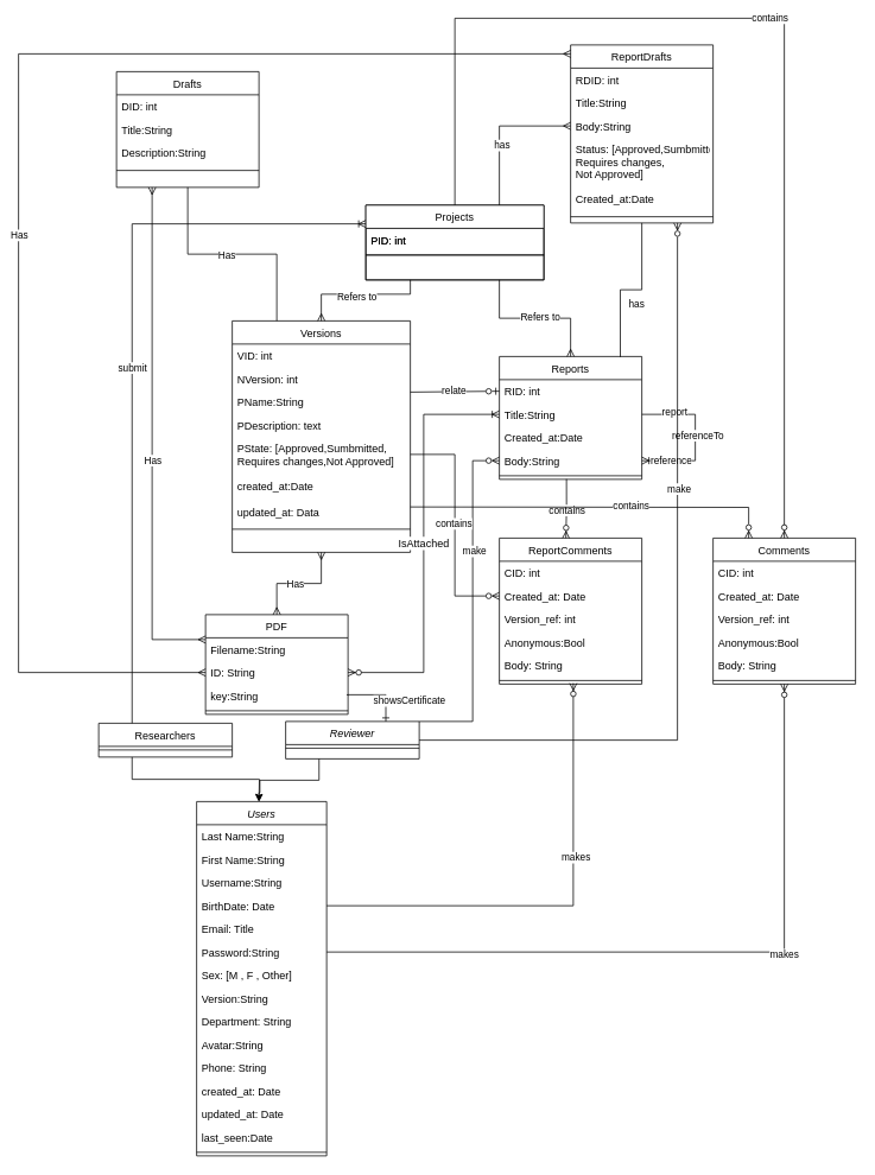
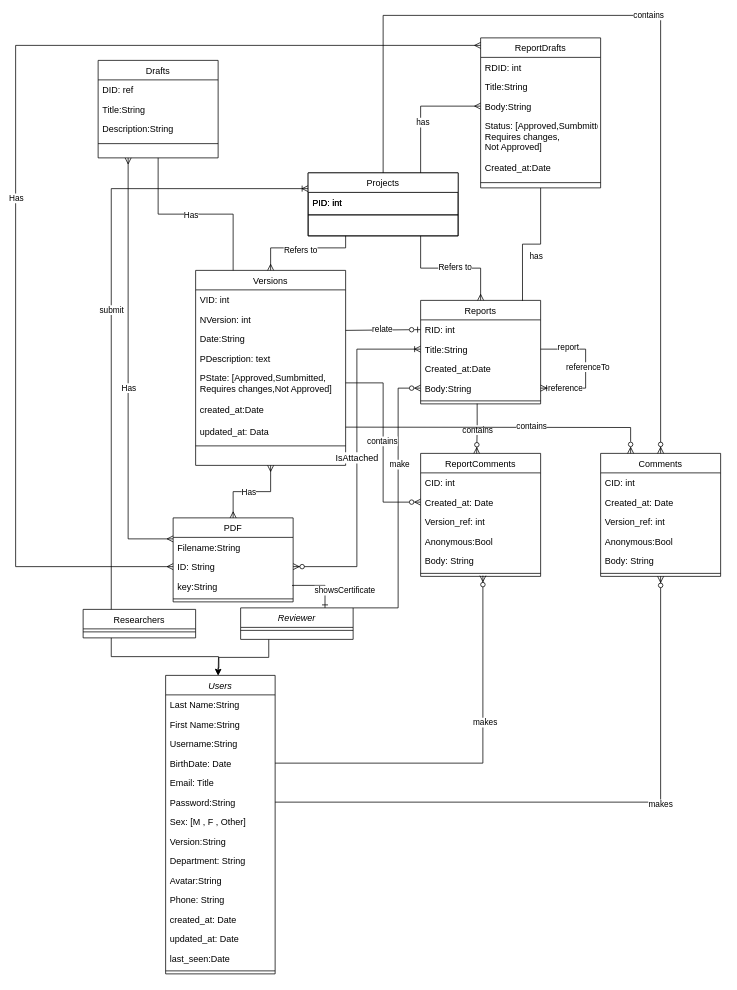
- <mxCell id="81" value="DID: int" style="text;align=left;verticalAlign=top;spacingLeft=4;spacingRight=4;overflow=hidden;rotatable=0;points=[[0,0.5],[1,0.5]];portConstraint=eastwest;" parent="80" vertex="1"><mxGeometry y="26" width="160" height="26" as="geometry" /></mxCell>
+ <mxCell id="81" value="DID: ref" style="text;align=left;verticalAlign=top;spacingLeft=4;spacingRight=4;overflow=hidden;rotatable=0;points=[[0,0.5],[1,0.5]];portConstraint=eastwest;" parent="80" vertex="1"><mxGeometry y="26" width="160" height="26" as="geometry" /></mxCell>
- <mxCell id="8" value="PName:String" style="text;align=left;verticalAlign=top;spacingLeft=4;spacingRight=4;overflow=hidden;rotatable=0;points=[[0,0.5],[1,0.5]];portConstraint=eastwest;" parent="5" vertex="1"><mxGeometry y="78" width="200" height="26" as="geometry" /></mxCell>
+ <mxCell id="8" value="Date:String" style="text;align=left;verticalAlign=top;spacingLeft=4;spacingRight=4;overflow=hidden;rotatable=0;points=[[0,0.5],[1,0.5]];portConstraint=eastwest;" parent="5" vertex="1"><mxGeometry y="78" width="200" height="26" as="geometry" /></mxCell>
- <mxCell id="109" value="" style="endArrow=ERzeroToMany;html=1;rounded=0;entryX=0.75;entryY=1;entryDx=0;entryDy=0;edgeStyle=orthogonalEdgeStyle;exitX=1;exitY=0.5;exitDx=0;exitDy=0;endFill=0;" parent="1" source="64" target="71" edge="1"><mxGeometry width="50" height="50" relative="1" as="geometry"><mxPoint x="760" y="840" as="sourcePoint" /><mxPoint x="540" y="140" as="targetPoint" /></mxGeometry></mxCell>
- <mxCell id="110" value="make" style="edgeLabel;html=1;align=center;verticalAlign=middle;resizable=0;points=[];" parent="109" vertex="1" connectable="0"><mxGeometry x="0.316" y="-1" relative="1" as="geometry"><mxPoint as="offset" /></mxGeometry></mxCell>
